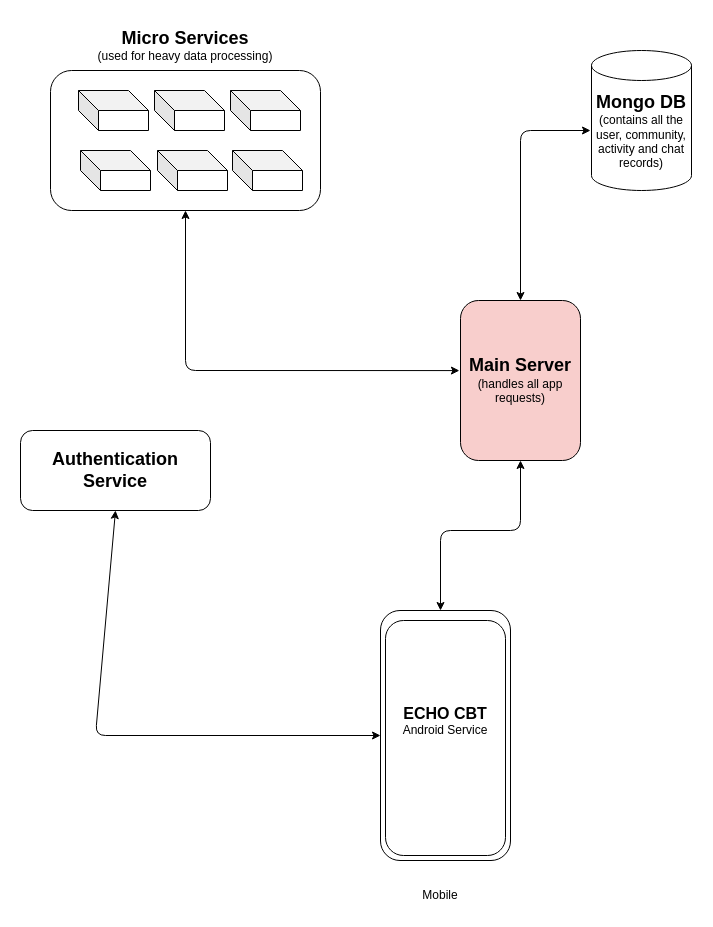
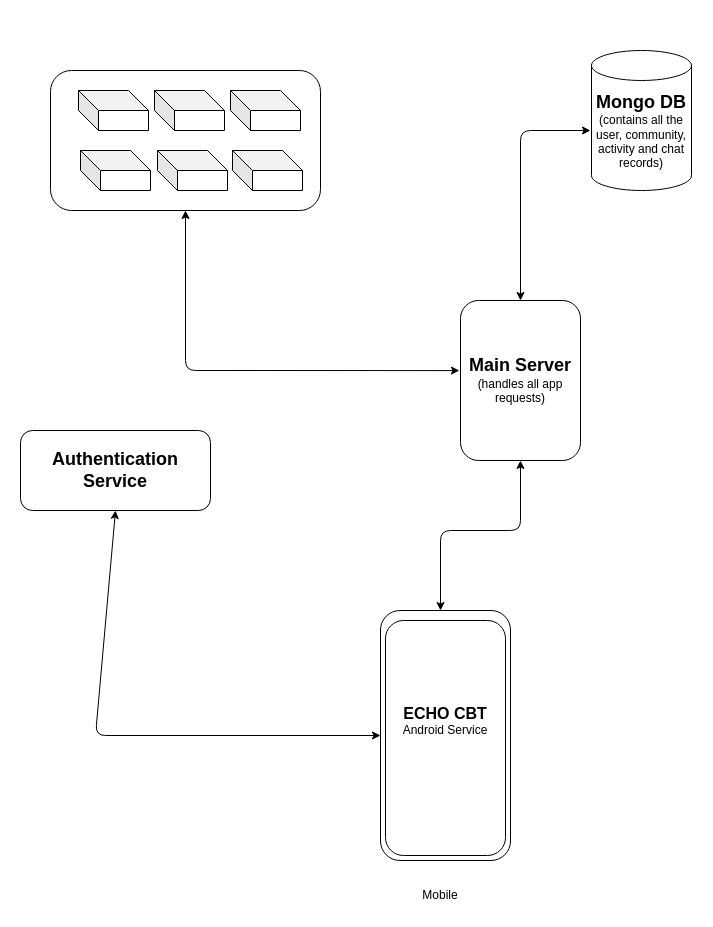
- <mxCell id="12" value="&lt;div&gt;&lt;b&gt;&lt;font style=&quot;font-size: 18px&quot;&gt;Micro Services&lt;/font&gt;&lt;/b&gt;&lt;/div&gt;(used for heavy data processing)" style="text;html=1;strokeColor=none;fillColor=none;align=center;verticalAlign=middle;whiteSpace=wrap;rounded=0;" vertex="1" parent="1"><mxGeometry x="60" y="20" width="250" height="50" as="geometry" /></mxCell>
- <mxCell id="2" value="&lt;div&gt;&lt;font size=&quot;1&quot;&gt;&lt;b style=&quot;font-size: 18px&quot;&gt;Main Server&lt;/b&gt;&lt;/font&gt;&lt;/div&gt;&lt;div&gt;(handles all app requests)&lt;br&gt;&lt;/div&gt;" style="rounded=1;whiteSpace=wrap;html=1;fillColor=#f8cecc;" vertex="1" parent="1"><mxGeometry x="460" y="300" width="120" height="160" as="geometry" /></mxCell>
+ <mxCell id="2" value="&lt;div&gt;&lt;font size=&quot;1&quot;&gt;&lt;b style=&quot;font-size: 18px&quot;&gt;Main Server&lt;/b&gt;&lt;/font&gt;&lt;/div&gt;&lt;div&gt;(handles all app requests)&lt;br&gt;&lt;/div&gt;" style="rounded=1;whiteSpace=wrap;html=1;" vertex="1" parent="1"><mxGeometry x="460" y="300" width="120" height="160" as="geometry" /></mxCell>
